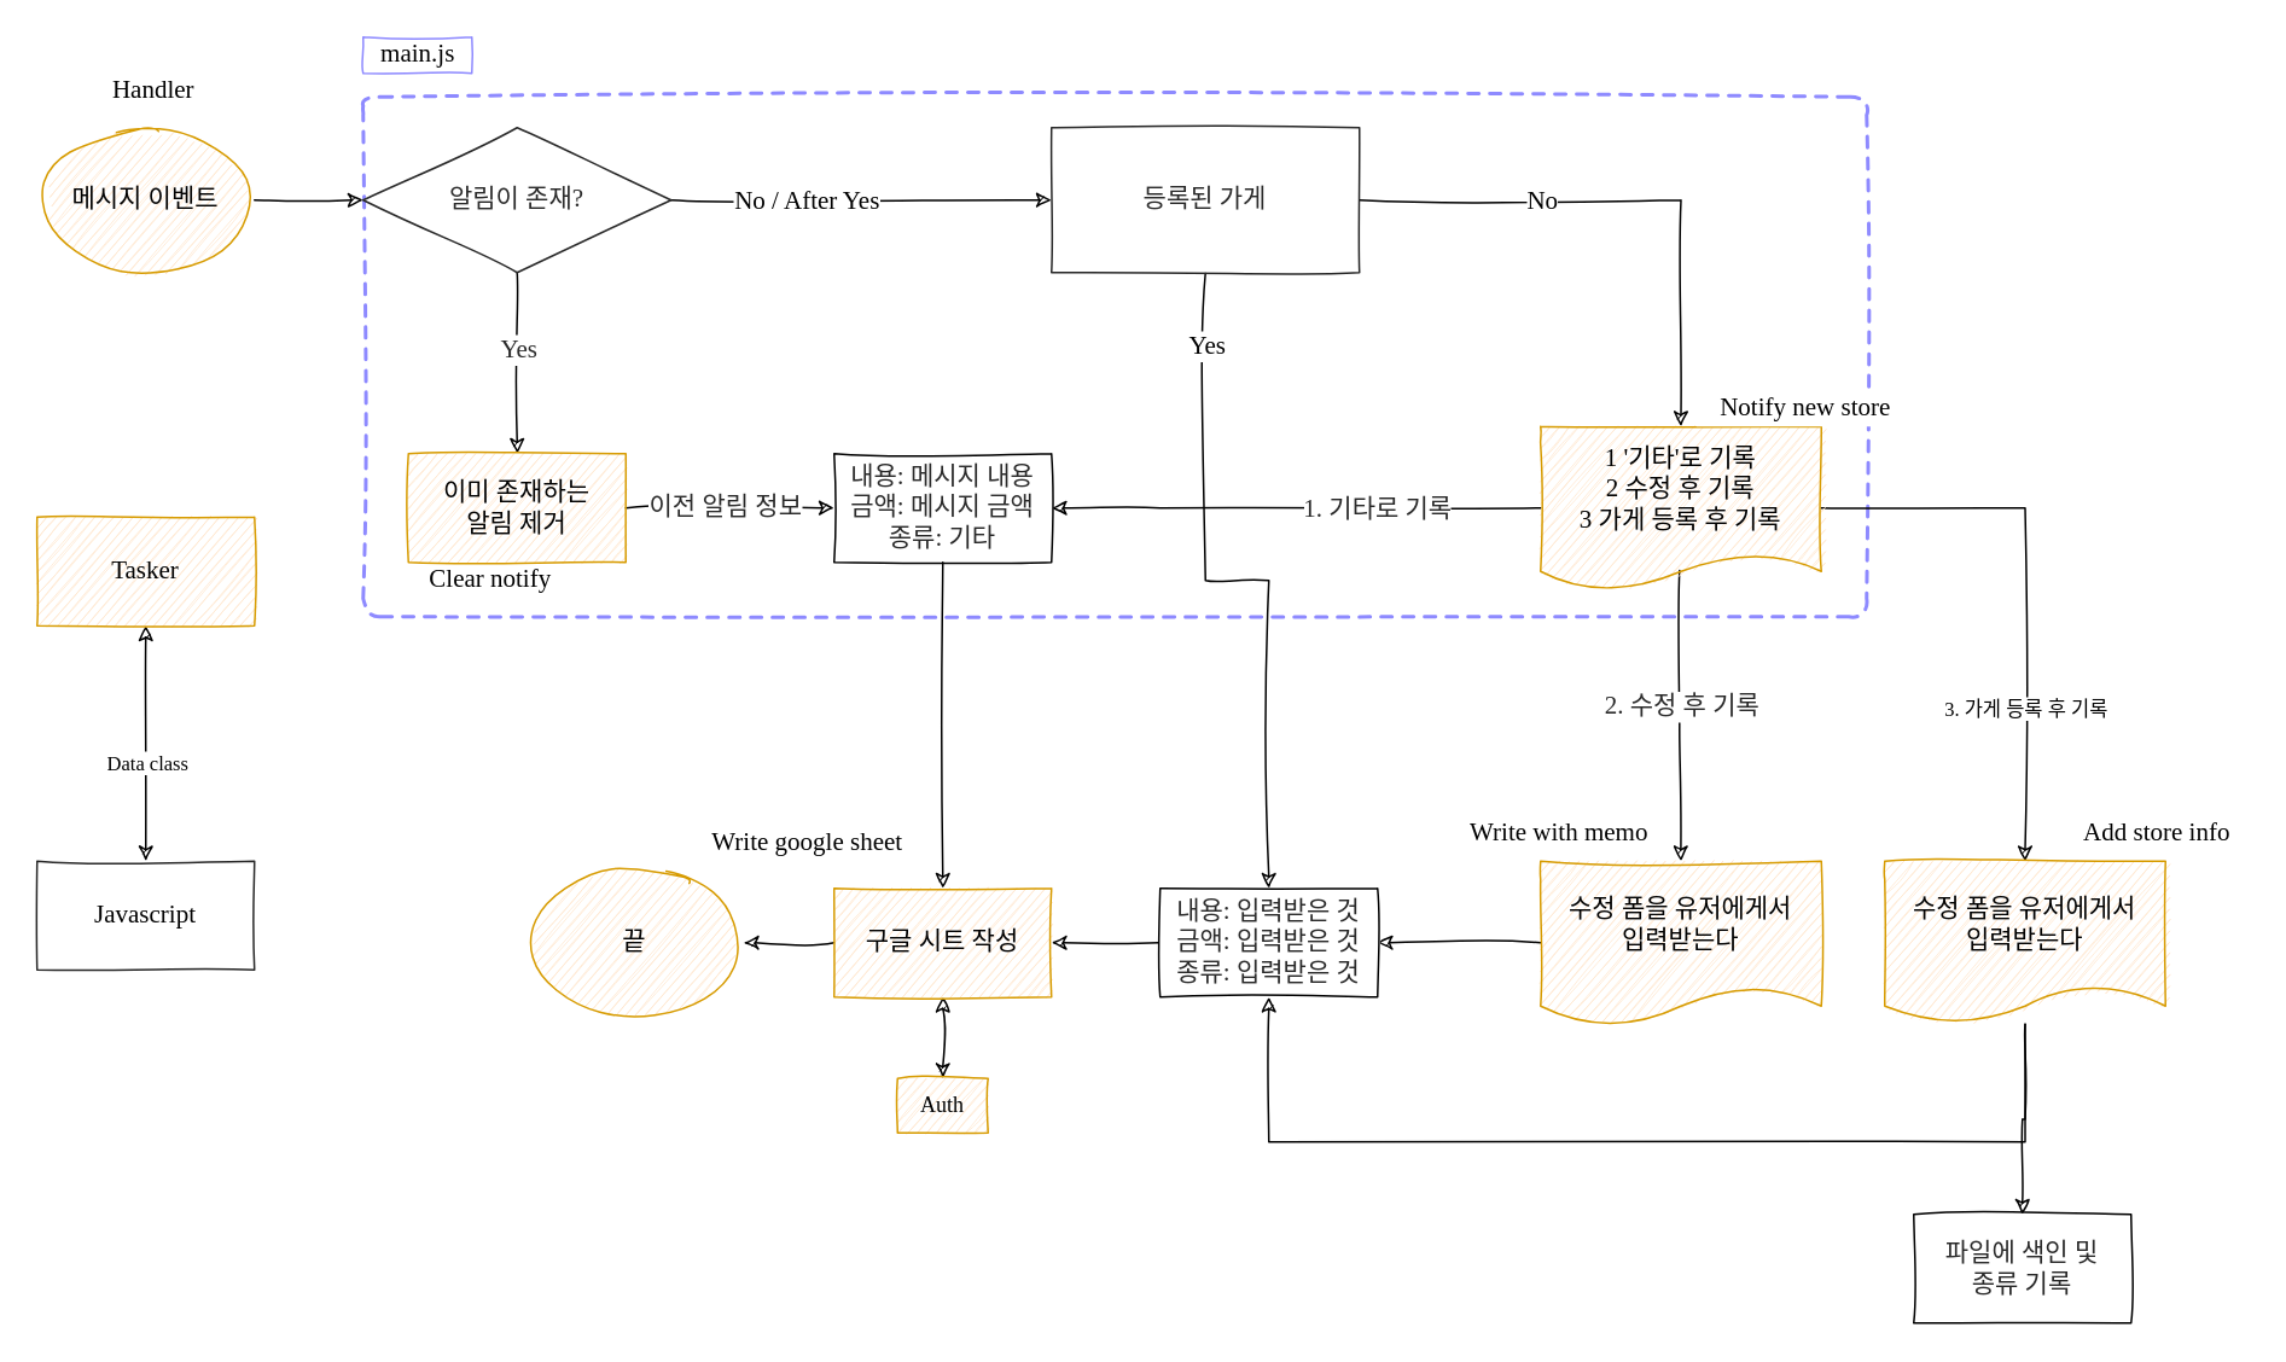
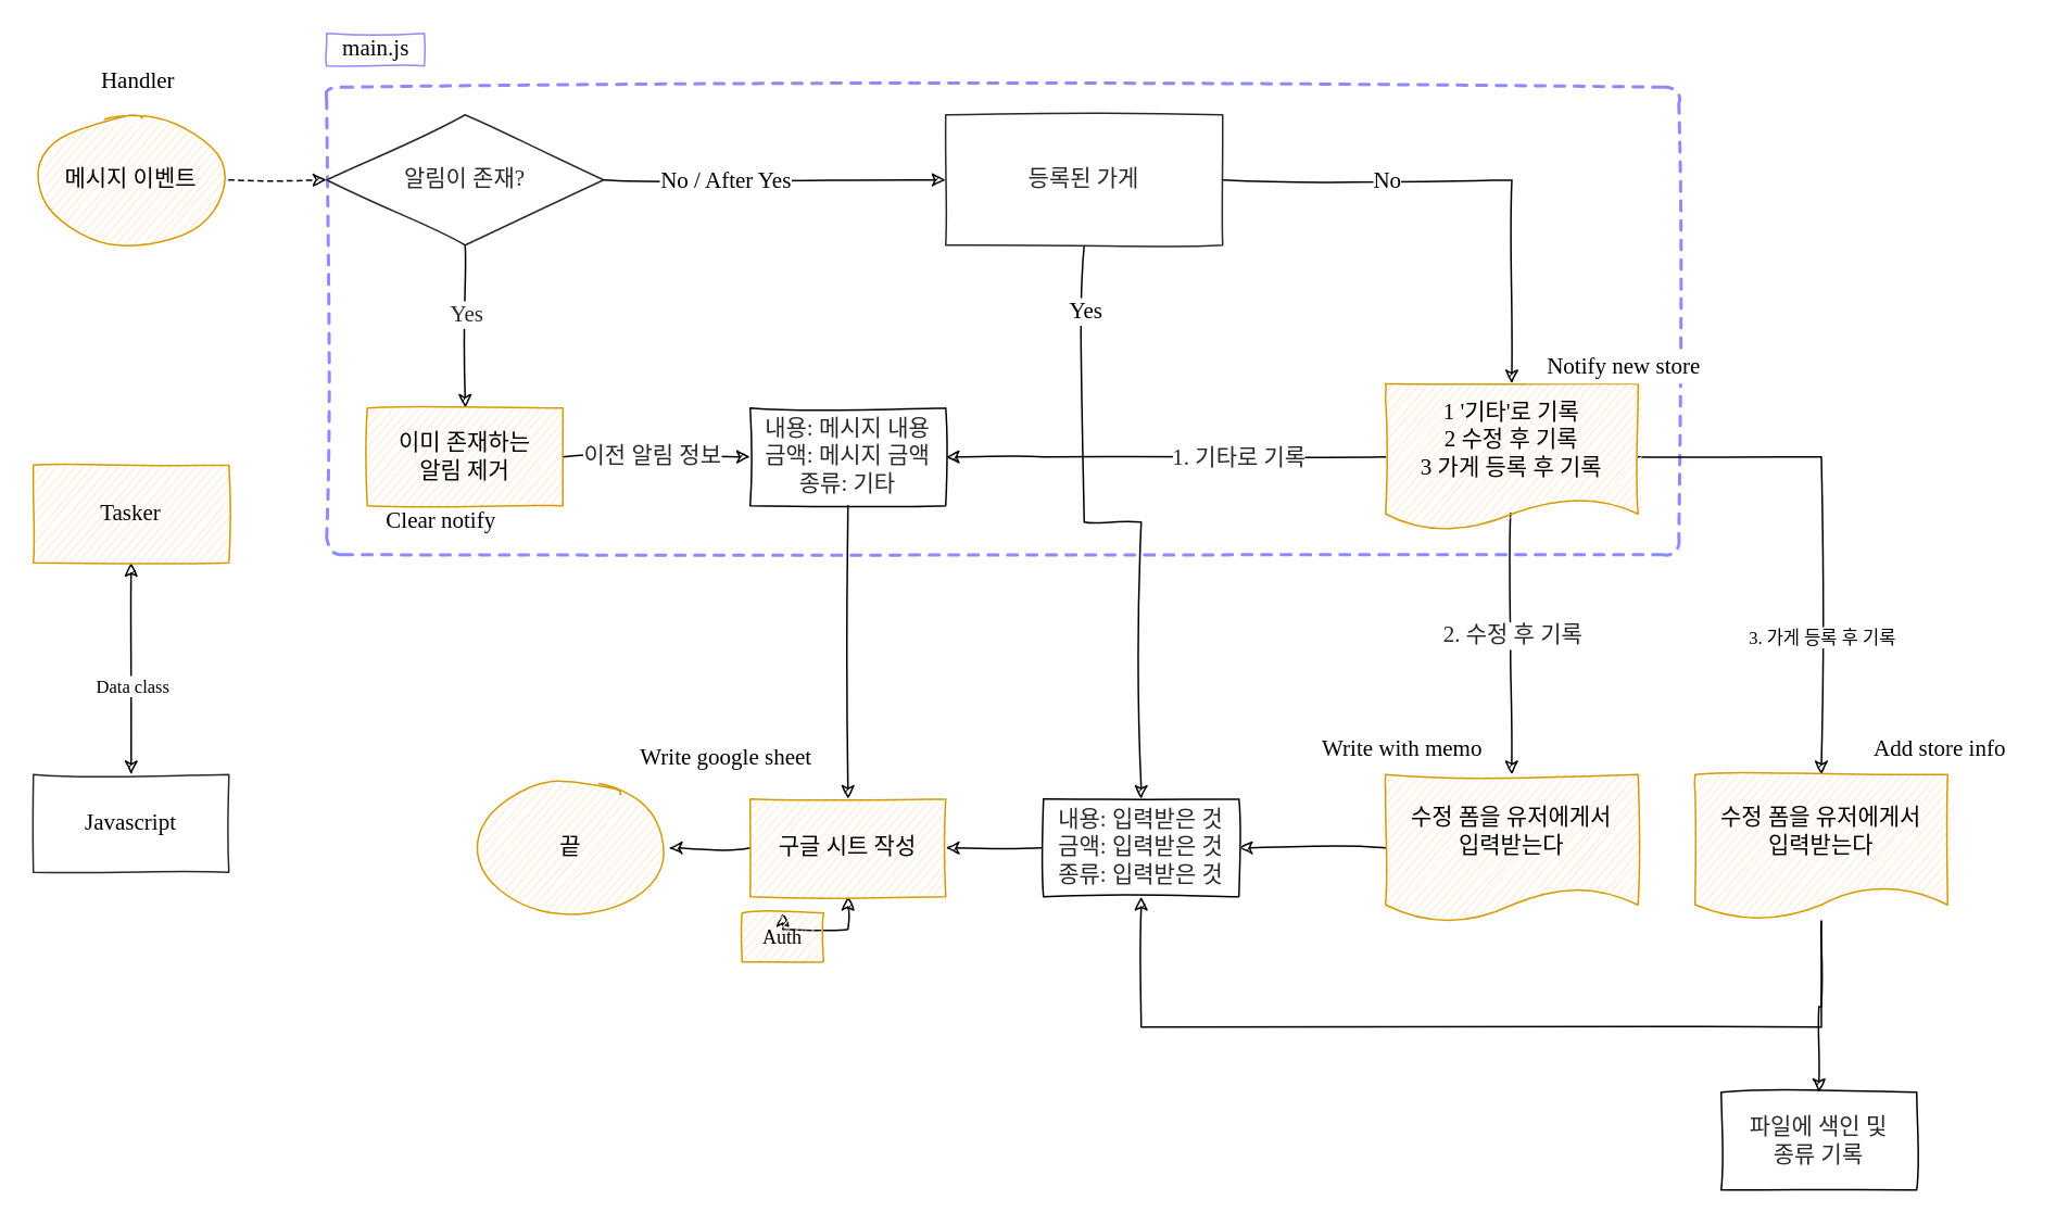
- <mxCell id="8" style="edgeStyle=orthogonalEdgeStyle;rounded=0;sketch=1;disableMultiStroke=1;orthogonalLoop=1;jettySize=auto;html=1;entryX=0;entryY=0.5;entryDx=0;entryDy=0;strokeColor=#000000;fontFamily=KyoboHand;fontSource=https%3A%2F%2Fcdn.jsdelivr.net%2Fgh%2Fprojectnoonnu%2Fnoonfonts_20-04%401.0%2FKyoboHand.woff;fontSize=14;fontColor=#292929;" parent="1" source="9" target="17" edge="1"><mxGeometry relative="1" as="geometry" /></mxCell>
+ <mxCell id="8" style="edgeStyle=orthogonalEdgeStyle;rounded=0;sketch=1;disableMultiStroke=1;orthogonalLoop=1;jettySize=auto;html=1;entryX=0;entryY=0.5;entryDx=0;entryDy=0;strokeColor=#000000;fontFamily=KyoboHand;fontSource=https%3A%2F%2Fcdn.jsdelivr.net%2Fgh%2Fprojectnoonnu%2Fnoonfonts_20-04%401.0%2FKyoboHand.woff;fontSize=14;fontColor=#292929;dashed=1;" parent="1" source="9" target="17" edge="1"><mxGeometry relative="1" as="geometry" /></mxCell>
- <mxCell id="50" value="Auth" style="rounded=0;whiteSpace=wrap;html=1;sketch=1;disableMultiStroke=1;strokeColor=#d79b00;fillColor=#ffe6cc;fontFamily=KyoboHand;fontSource=https%3A%2F%2Fcdn.jsdelivr.net%2Fgh%2Fprojectnoonnu%2Fnoonfonts_20-04%401.0%2FKyoboHand.woff;" parent="1" vertex="1"><mxGeometry x="495" y="595" width="50" height="30" as="geometry" /></mxCell>
+ <mxCell id="50" value="Auth" style="rounded=0;whiteSpace=wrap;html=1;sketch=1;disableMultiStroke=1;strokeColor=#d79b00;fillColor=#ffe6cc;fontFamily=KyoboHand;fontSource=https%3A%2F%2Fcdn.jsdelivr.net%2Fgh%2Fprojectnoonnu%2Fnoonfonts_20-04%401.0%2FKyoboHand.woff;" parent="1" vertex="1"><mxGeometry x="455" y="560" width="50" height="30" as="geometry" /></mxCell>
